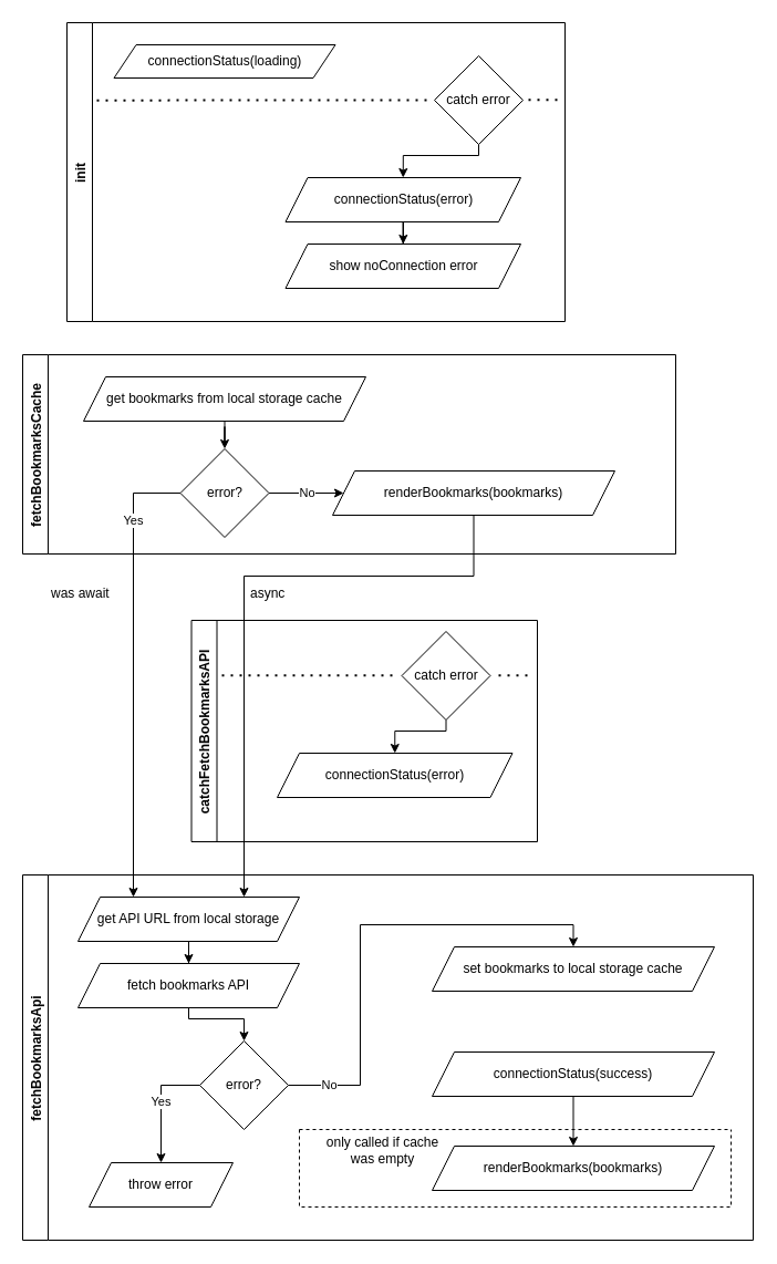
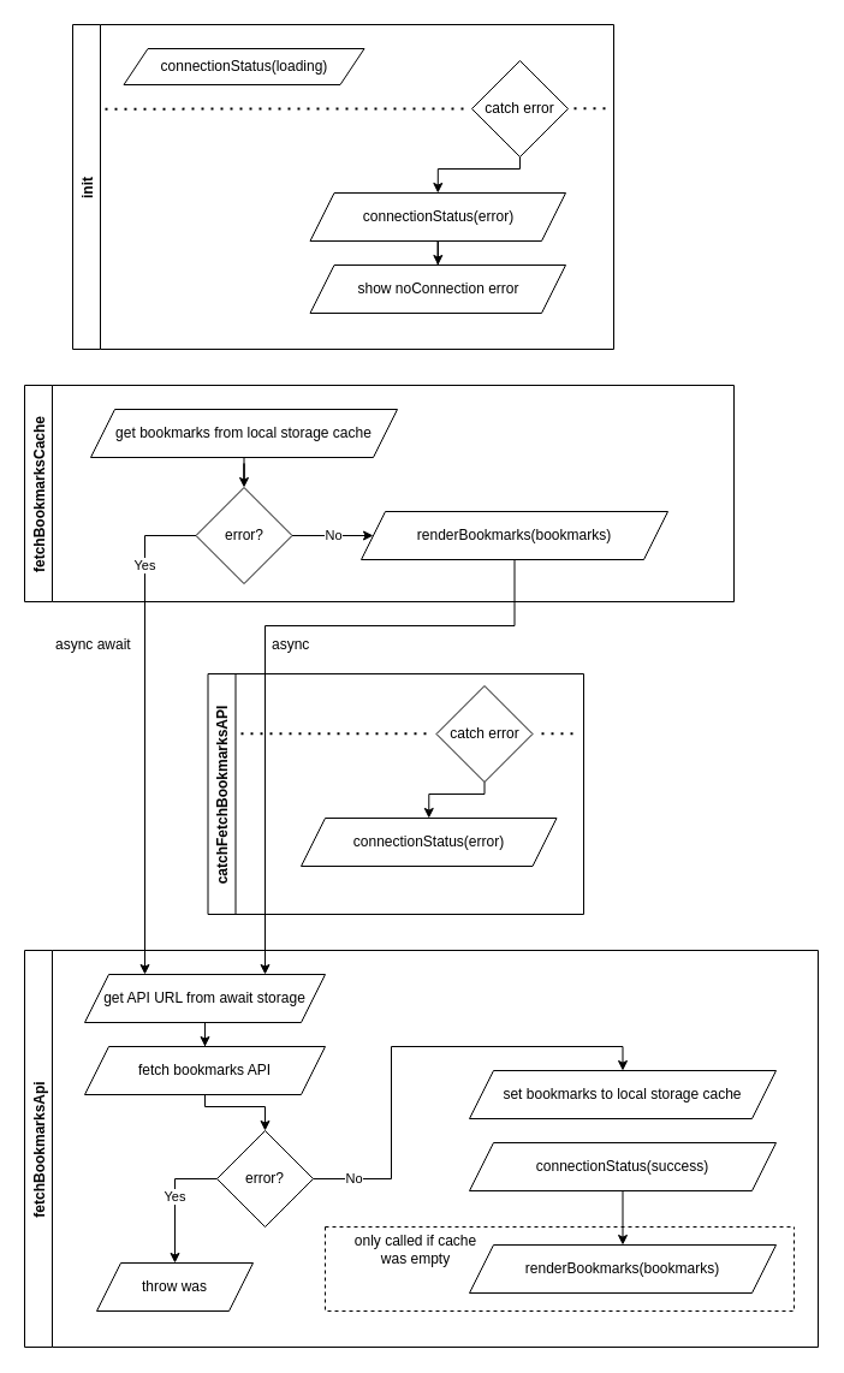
- <mxCell id="21" value="was await" style="text;strokeColor=none;fillColor=none;align=left;verticalAlign=middle;spacingLeft=4;spacingRight=4;overflow=hidden;points=[[0,0.5],[1,0.5]];portConstraint=eastwest;rotatable=0;dashed=1;" parent="1" vertex="1"><mxGeometry x="40" y="520" width="80" height="30" as="geometry" /></mxCell>
+ <mxCell id="21" value="async await" style="text;strokeColor=none;fillColor=none;align=left;verticalAlign=middle;spacingLeft=4;spacingRight=4;overflow=hidden;points=[[0,0.5],[1,0.5]];portConstraint=eastwest;rotatable=0;dashed=1;" parent="1" vertex="1"><mxGeometry x="40" y="520" width="80" height="30" as="geometry" /></mxCell>
- <mxCell id="10" value="get API URL from local storage" style="shape=parallelogram;perimeter=parallelogramPerimeter;whiteSpace=wrap;html=1;fixedSize=1;" parent="8" vertex="1"><mxGeometry x="50" y="20" width="200" height="40" as="geometry" /></mxCell>
+ <mxCell id="10" value="get API URL from await storage" style="shape=parallelogram;perimeter=parallelogramPerimeter;whiteSpace=wrap;html=1;fixedSize=1;" parent="8" vertex="1"><mxGeometry x="50" y="20" width="200" height="40" as="geometry" /></mxCell>
- <mxCell id="15" value="set bookmarks to local storage cache" style="shape=parallelogram;perimeter=parallelogramPerimeter;whiteSpace=wrap;html=1;fixedSize=1;" parent="8" vertex="1"><mxGeometry x="370" y="65" width="255" height="40" as="geometry" /></mxCell>
+ <mxCell id="15" value="set bookmarks to local storage cache" style="shape=parallelogram;perimeter=parallelogramPerimeter;whiteSpace=wrap;html=1;fixedSize=1;" parent="8" vertex="1"><mxGeometry x="370" y="100" width="255" height="40" as="geometry" /></mxCell>
- <mxCell id="17" value="throw error" style="shape=parallelogram;perimeter=parallelogramPerimeter;whiteSpace=wrap;html=1;fixedSize=1;fillColor=none;" parent="8" vertex="1"><mxGeometry x="60" y="260" width="130" height="40" as="geometry" /></mxCell>
+ <mxCell id="17" value="throw was" style="shape=parallelogram;perimeter=parallelogramPerimeter;whiteSpace=wrap;html=1;fixedSize=1;fillColor=none;" parent="8" vertex="1"><mxGeometry x="60" y="260" width="130" height="40" as="geometry" /></mxCell>
